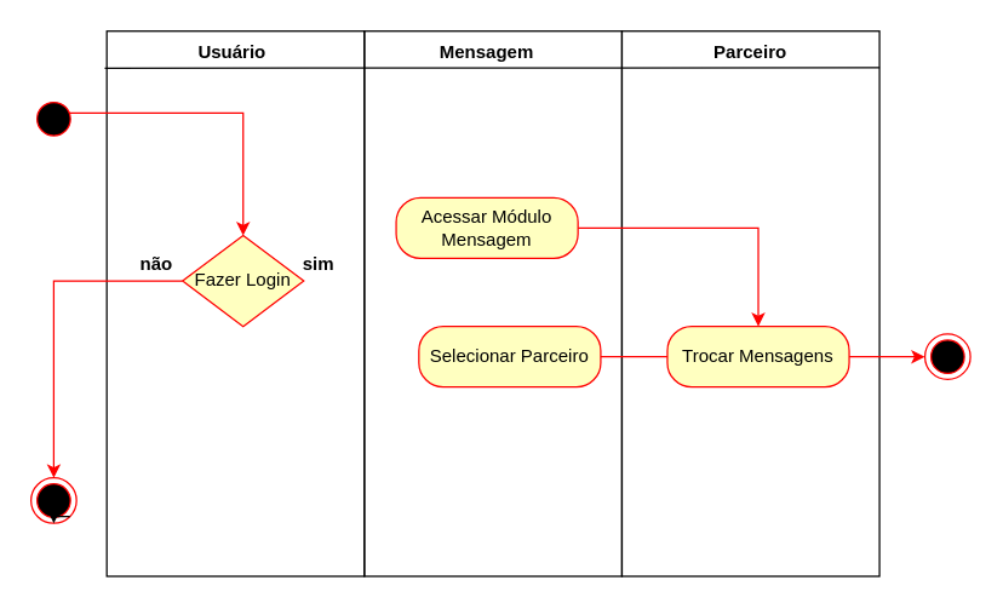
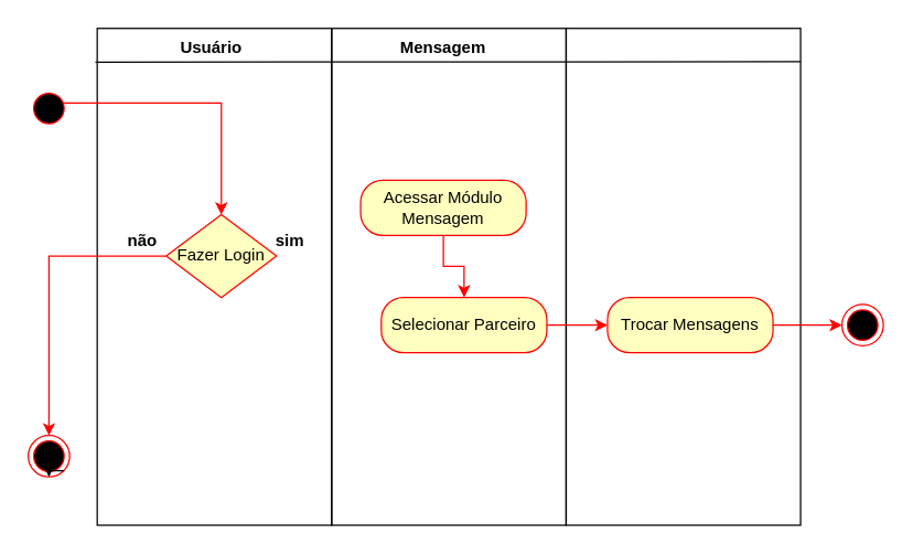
- <mxCell id="20" value="Parceiro" style="text;align=center;fontStyle=1;verticalAlign=middle;spacingLeft=3;spacingRight=3;strokeColor=none;rotatable=0;points=[[0,0.5],[1,0.5]];portConstraint=eastwest;fillColor=none;gradientColor=#ffffff;" parent="1" vertex="1"><mxGeometry x="455" y="20" width="80" height="26" as="geometry" /></mxCell>
- <mxCell id="10" value="" style="edgeStyle=orthogonalEdgeStyle;rounded=0;orthogonalLoop=1;jettySize=auto;html=1;strokeColor=#FF0000;" parent="1" source="11" target="15" edge="1"><mxGeometry relative="1" as="geometry" /></mxCell>
+ <mxCell id="10" value="" style="edgeStyle=orthogonalEdgeStyle;rounded=0;orthogonalLoop=1;jettySize=auto;html=1;strokeColor=#FF0000;" parent="1" source="11" target="13" edge="1"><mxGeometry relative="1" as="geometry" /></mxCell>
- <mxCell id="12" value="" style="edgeStyle=orthogonalEdgeStyle;rounded=0;orthogonalLoop=1;jettySize=auto;html=1;strokeColor=#FF0000;endArrow=none;" parent="1" source="13" target="15" edge="1"><mxGeometry relative="1" as="geometry" /></mxCell>
+ <mxCell id="12" value="" style="edgeStyle=orthogonalEdgeStyle;rounded=0;orthogonalLoop=1;jettySize=auto;html=1;strokeColor=#FF0000;" parent="1" source="13" target="15" edge="1"><mxGeometry relative="1" as="geometry" /></mxCell>
